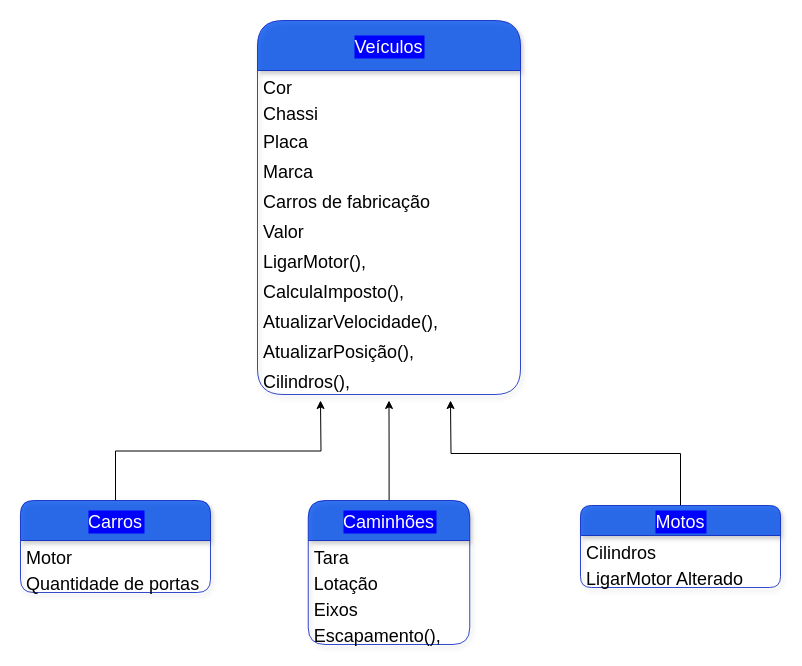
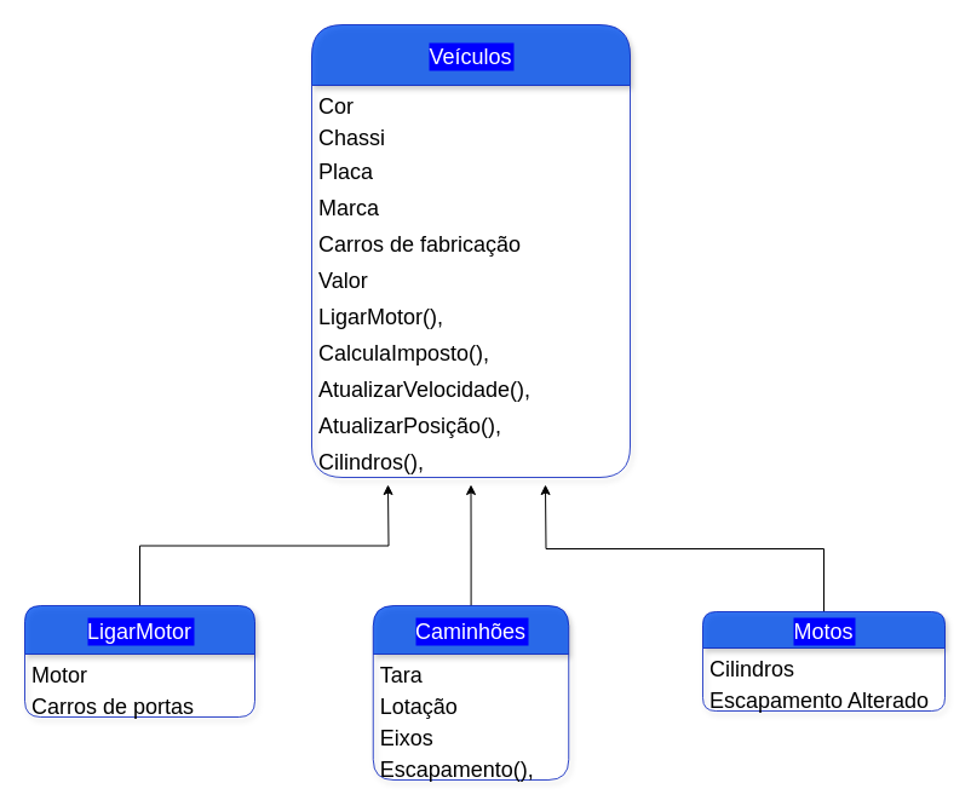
- <mxCell id="15" value="Carros" style="swimlane;fontStyle=0;childLayout=stackLayout;horizontal=1;startSize=40;fillColor=#0050ef;horizontalStack=0;resizeParent=1;resizeParentMax=0;resizeLast=0;collapsible=1;marginBottom=0;rounded=1;shadow=1;glass=0;labelBackgroundColor=#0000FF;sketch=0;fontSize=18;fontColor=#ffffff;opacity=80;arcSize=11;strokeColor=#001DBC;" vertex="1" parent="1"><mxGeometry x="20" y="500" width="190" height="92" as="geometry" /></mxCell>
+ <mxCell id="15" value="LigarMotor" style="swimlane;fontStyle=0;childLayout=stackLayout;horizontal=1;startSize=40;fillColor=#0050ef;horizontalStack=0;resizeParent=1;resizeParentMax=0;resizeLast=0;collapsible=1;marginBottom=0;rounded=1;shadow=1;glass=0;labelBackgroundColor=#0000FF;sketch=0;fontSize=18;fontColor=#ffffff;opacity=80;arcSize=11;strokeColor=#001DBC;" vertex="1" parent="1"><mxGeometry x="20" y="500" width="190" height="92" as="geometry" /></mxCell>
- <mxCell id="27" value="LigarMotor Alterado" style="text;fillColor=none;align=left;verticalAlign=top;spacingLeft=4;spacingRight=4;overflow=hidden;rotatable=0;points=[[0,0.5],[1,0.5]];portConstraint=eastwest;fontSize=18;" vertex="1" parent="25"><mxGeometry y="56" width="200" height="26" as="geometry" /></mxCell>
+ <mxCell id="27" value="Escapamento Alterado" style="text;fillColor=none;align=left;verticalAlign=top;spacingLeft=4;spacingRight=4;overflow=hidden;rotatable=0;points=[[0,0.5],[1,0.5]];portConstraint=eastwest;fontSize=18;" vertex="1" parent="25"><mxGeometry y="56" width="200" height="26" as="geometry" /></mxCell>
- <mxCell id="17" value="Quantidade de portas" style="text;strokeColor=none;fillColor=none;align=left;verticalAlign=top;spacingLeft=4;spacingRight=4;overflow=hidden;rotatable=0;points=[[0,0.5],[1,0.5]];portConstraint=eastwest;fontSize=18;" vertex="1" parent="15"><mxGeometry y="66" width="190" height="26" as="geometry" /></mxCell>
+ <mxCell id="17" value="Carros de portas" style="text;strokeColor=none;fillColor=none;align=left;verticalAlign=top;spacingLeft=4;spacingRight=4;overflow=hidden;rotatable=0;points=[[0,0.5],[1,0.5]];portConstraint=eastwest;fontSize=18;" vertex="1" parent="15"><mxGeometry y="66" width="190" height="26" as="geometry" /></mxCell>
